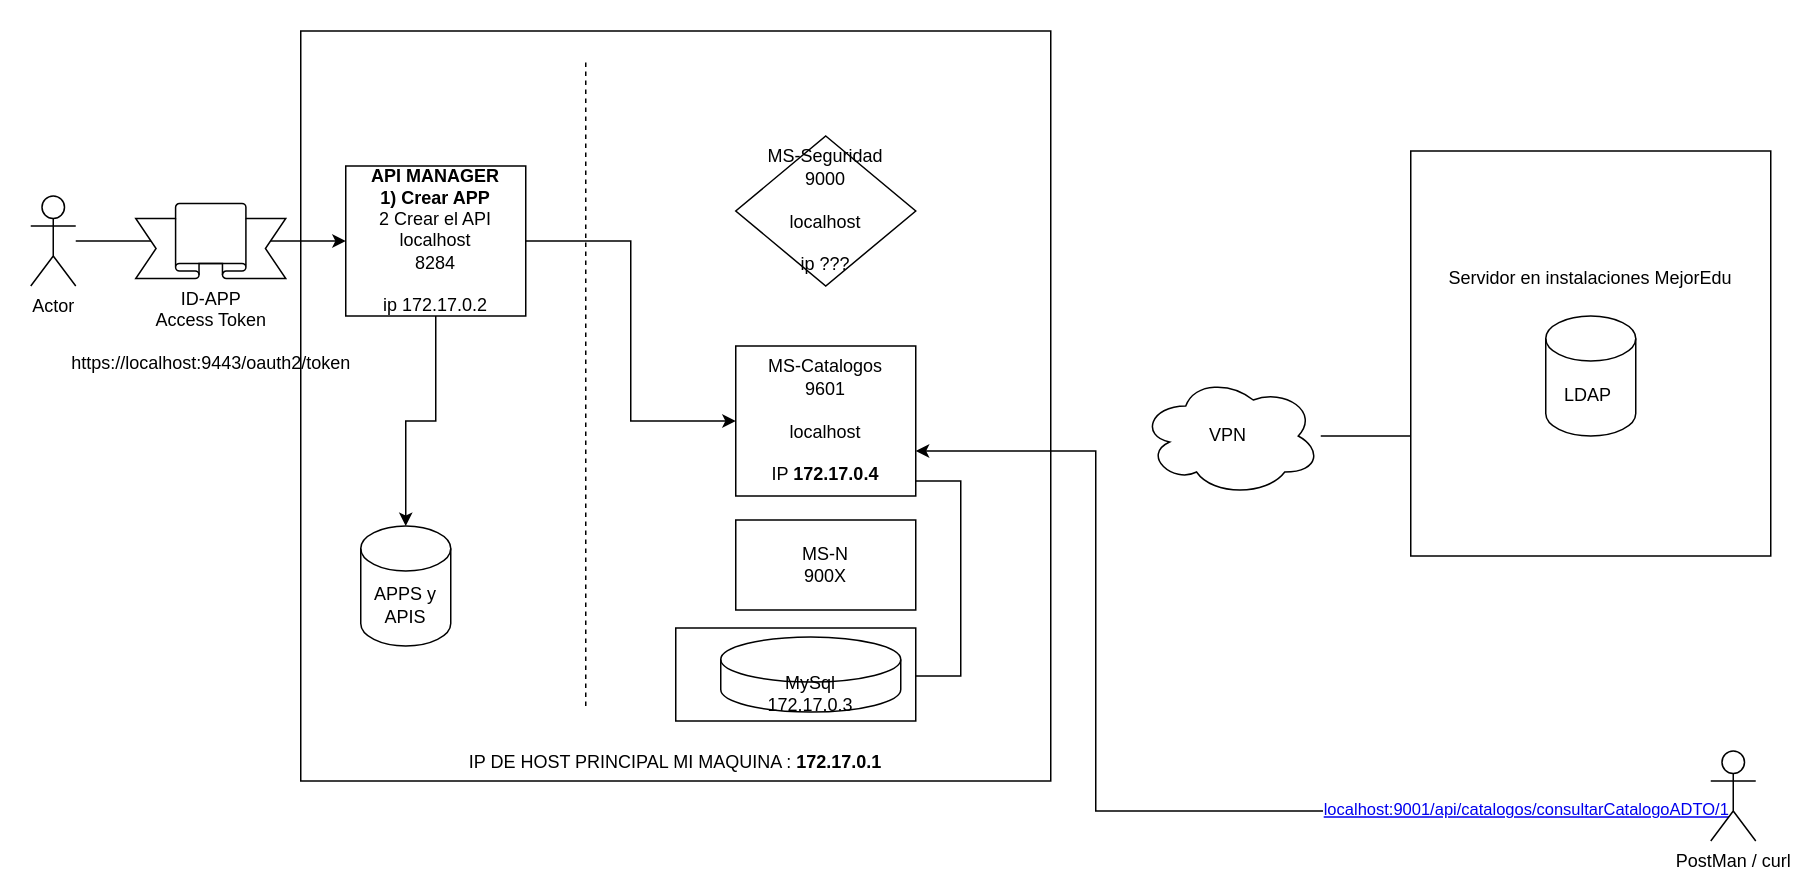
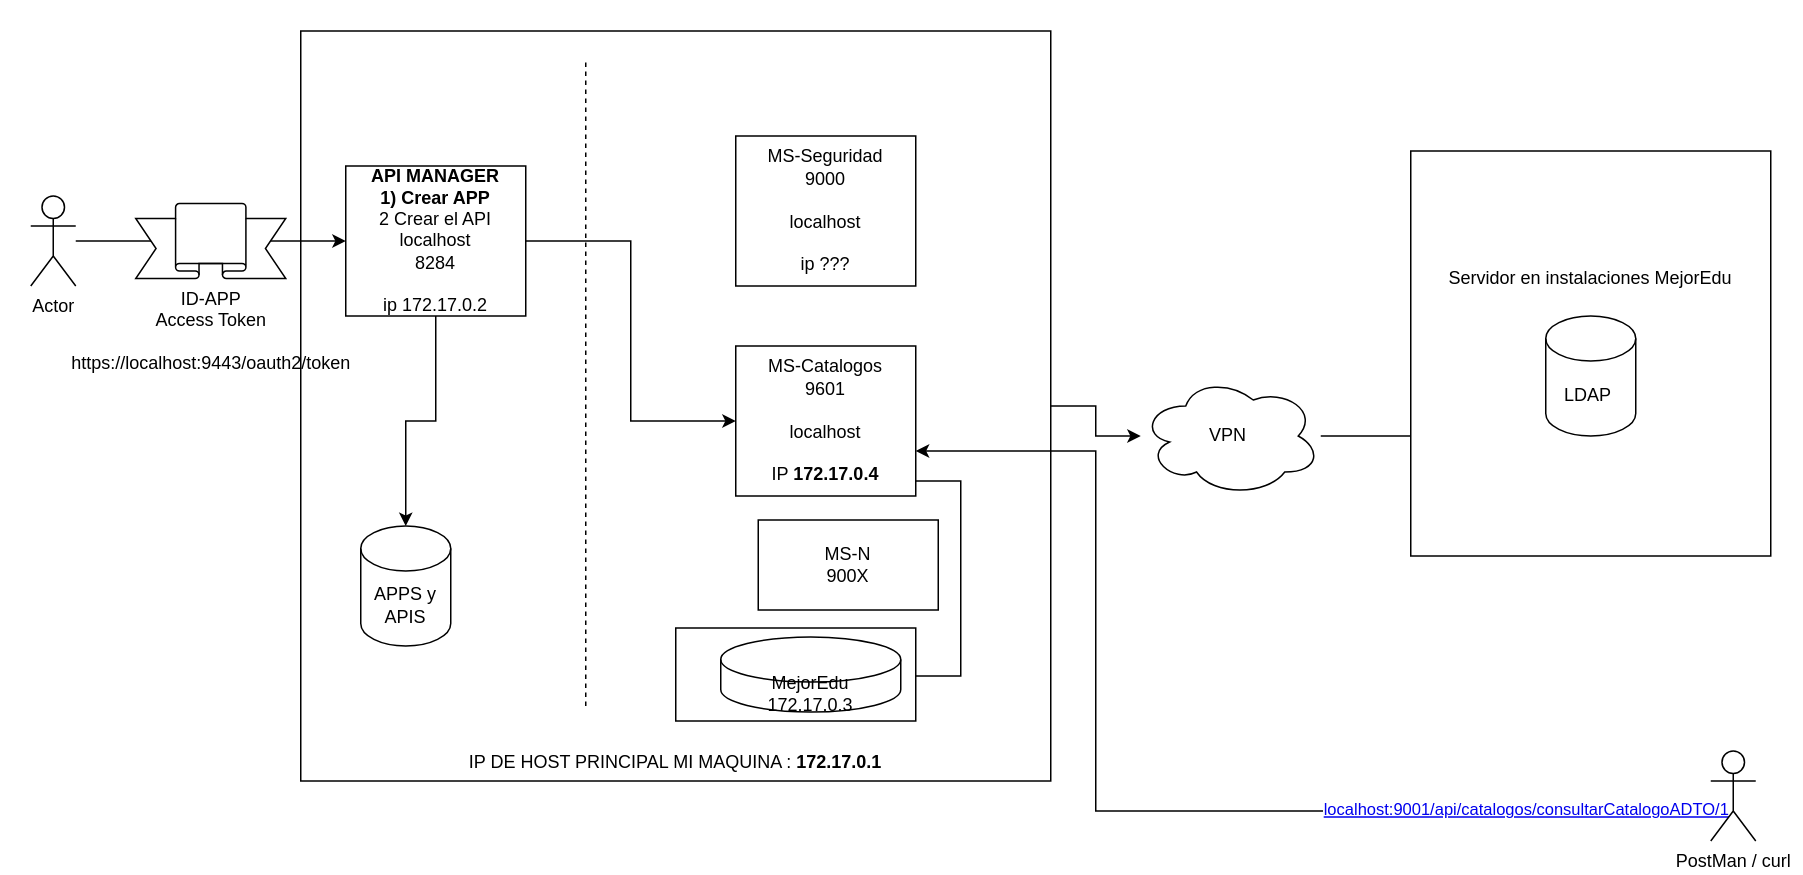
- <mxCell id="9" value="MS-Seguridad&lt;br&gt;9000&lt;br&gt;&lt;br&gt;localhost&lt;br&gt;&lt;br&gt;ip ???" style="rhombus;whiteSpace=wrap;html=1;" parent="1" vertex="1"><mxGeometry x="490" y="90" width="120" height="100" as="geometry" /></mxCell>
+ <mxCell id="9" value="MS-Seguridad&lt;br&gt;9000&lt;br&gt;&lt;br&gt;localhost&lt;br&gt;&lt;br&gt;ip ???" style="rounded=0;whiteSpace=wrap;html=1;" parent="1" vertex="1"><mxGeometry x="490" y="90" width="120" height="100" as="geometry" /></mxCell>
+ <mxCell id="20" value="" style="edgeStyle=orthogonalEdgeStyle;rounded=0;orthogonalLoop=1;jettySize=auto;html=1;" parent="1" source="2" target="21" edge="1"><mxGeometry relative="1" as="geometry"><mxPoint x="750" y="240" as="sourcePoint" /></mxGeometry></mxCell>
- <mxCell id="12" value="MS-N&lt;br&gt;900X" style="rounded=0;whiteSpace=wrap;html=1;" parent="1" vertex="1"><mxGeometry x="490" y="346" width="120" height="60" as="geometry" /></mxCell>
+ <mxCell id="12" value="MS-N&lt;br&gt;900X" style="rounded=0;whiteSpace=wrap;html=1;" parent="1" vertex="1"><mxGeometry x="505" y="346" width="120" height="60" as="geometry" /></mxCell>
- <mxCell id="24" value="MySql&lt;br&gt;172.17.0.3" style="shape=cylinder3;whiteSpace=wrap;html=1;boundedLbl=1;backgroundOutline=1;size=15;" vertex="1" parent="1"><mxGeometry x="480" y="424" width="120" height="50" as="geometry" /></mxCell>
+ <mxCell id="24" value="MejorEdu&lt;br&gt;172.17.0.3" style="shape=cylinder3;whiteSpace=wrap;html=1;boundedLbl=1;backgroundOutline=1;size=15;" vertex="1" parent="1"><mxGeometry x="480" y="424" width="120" height="50" as="geometry" /></mxCell>
